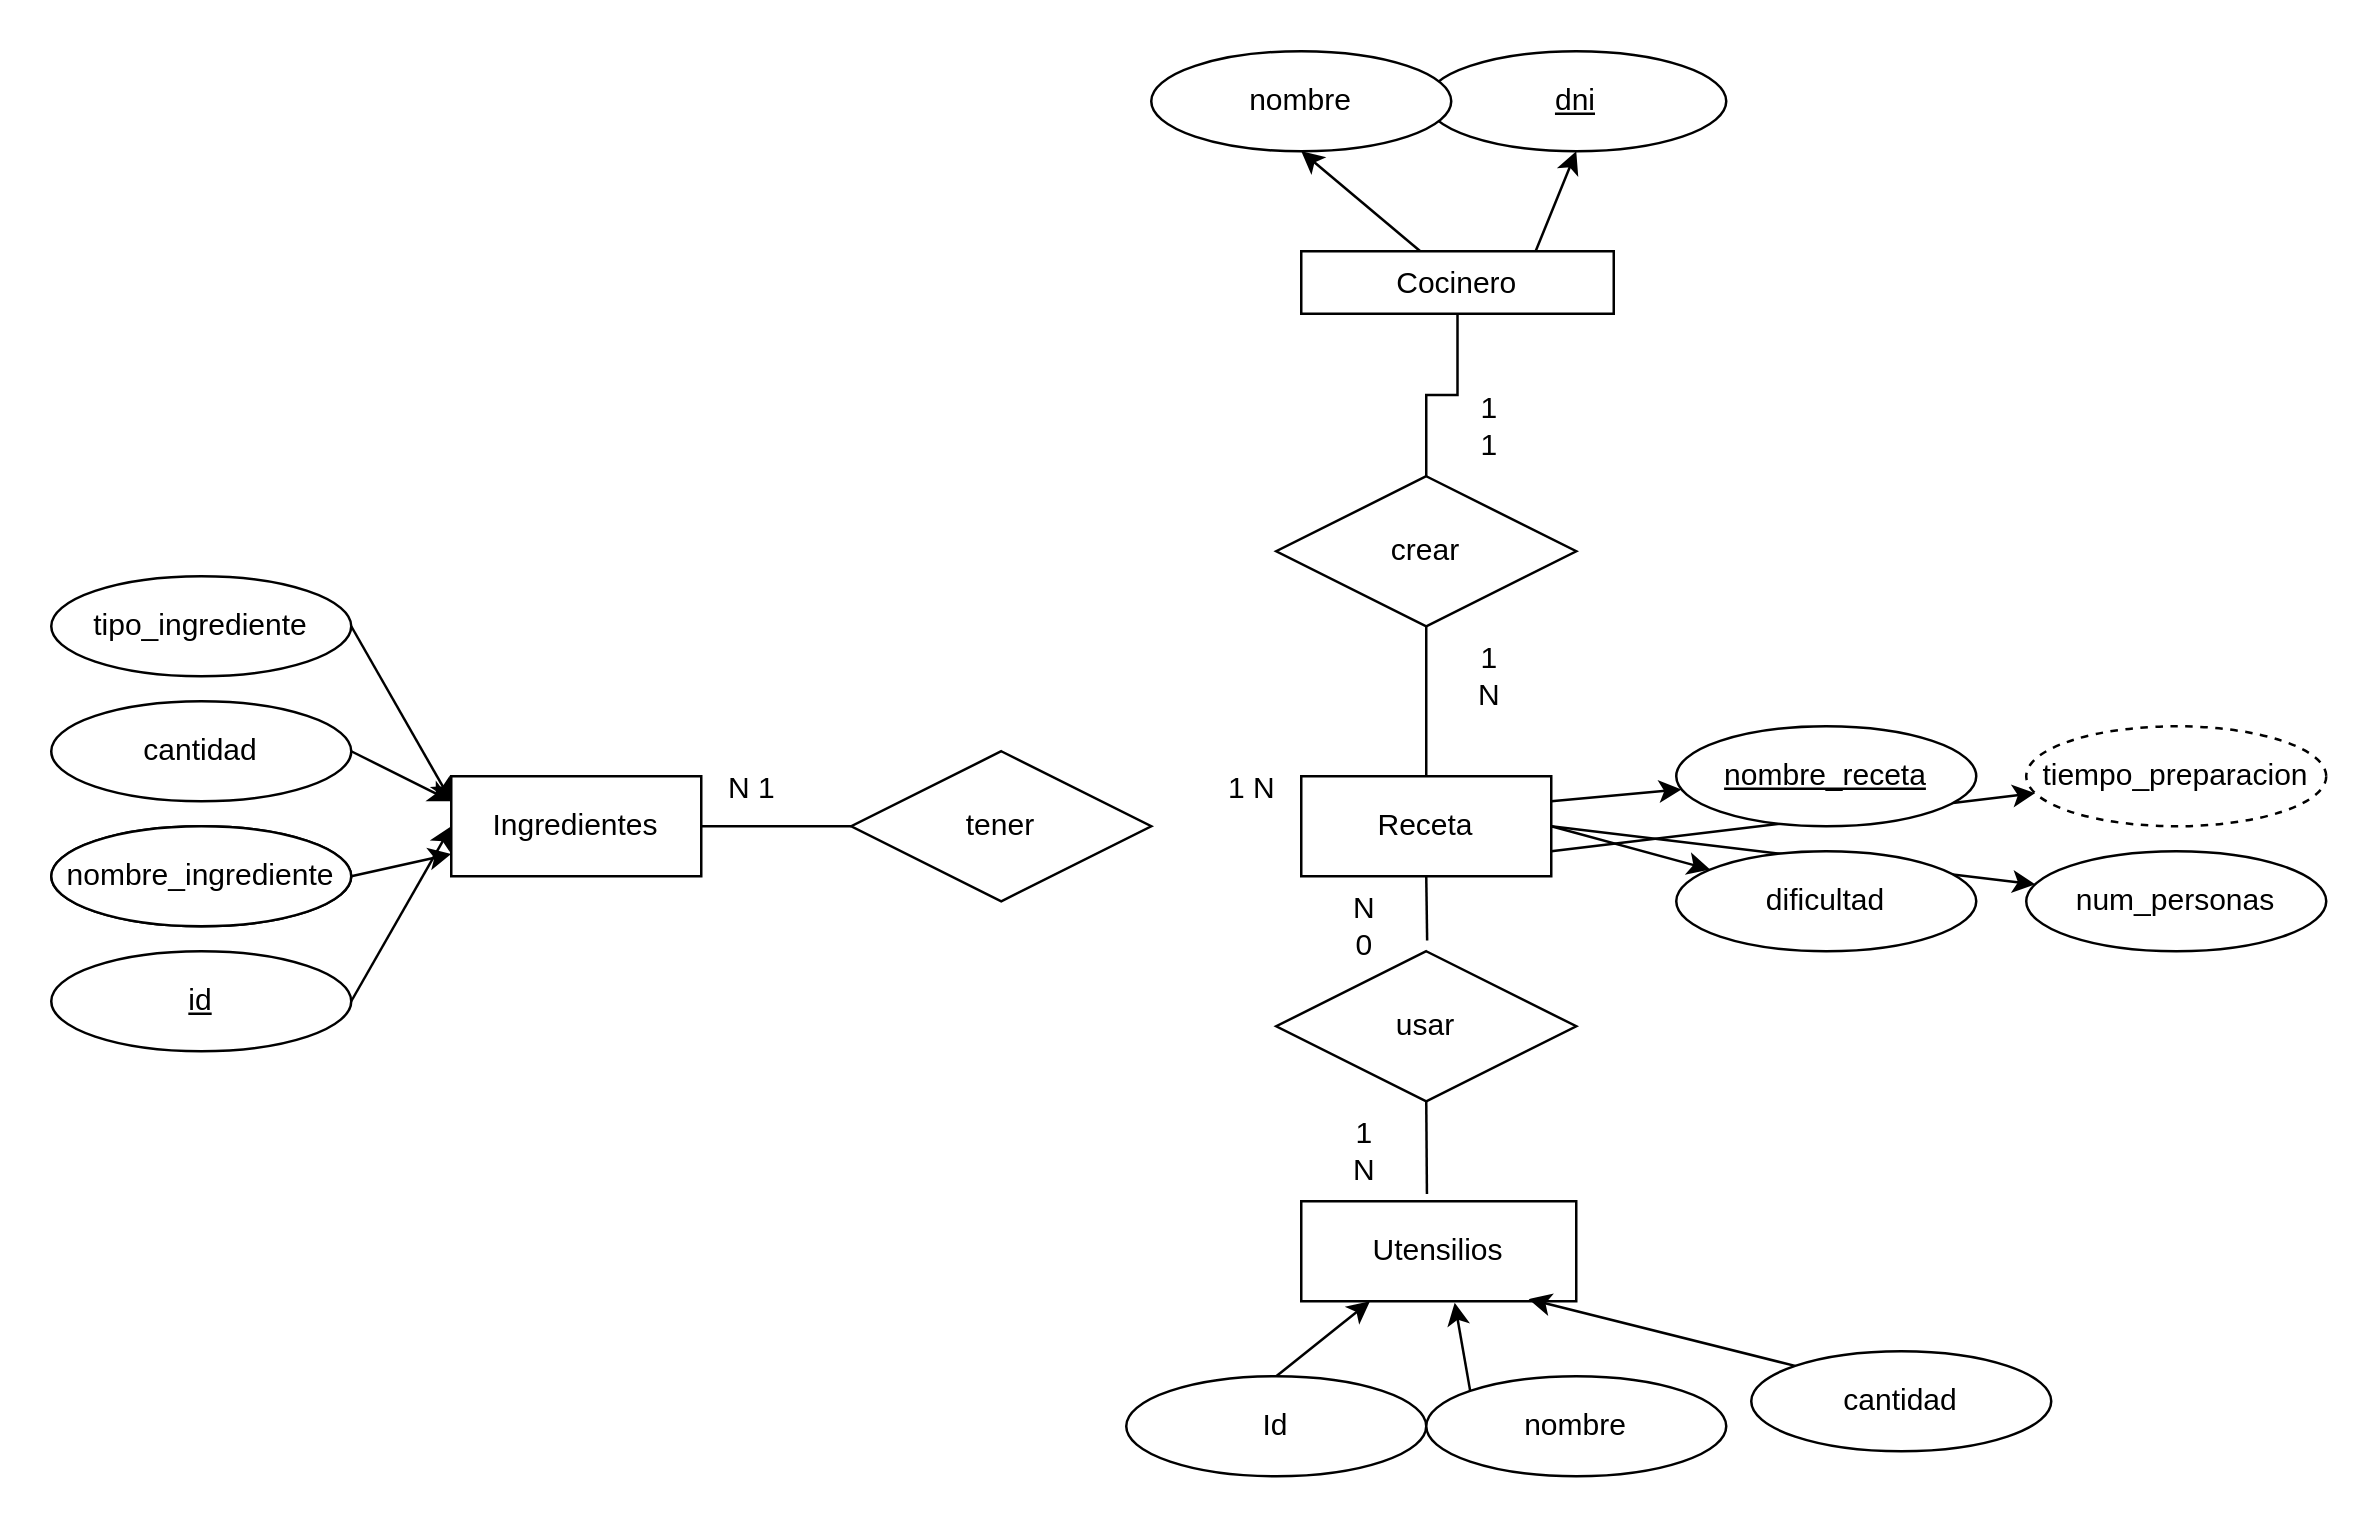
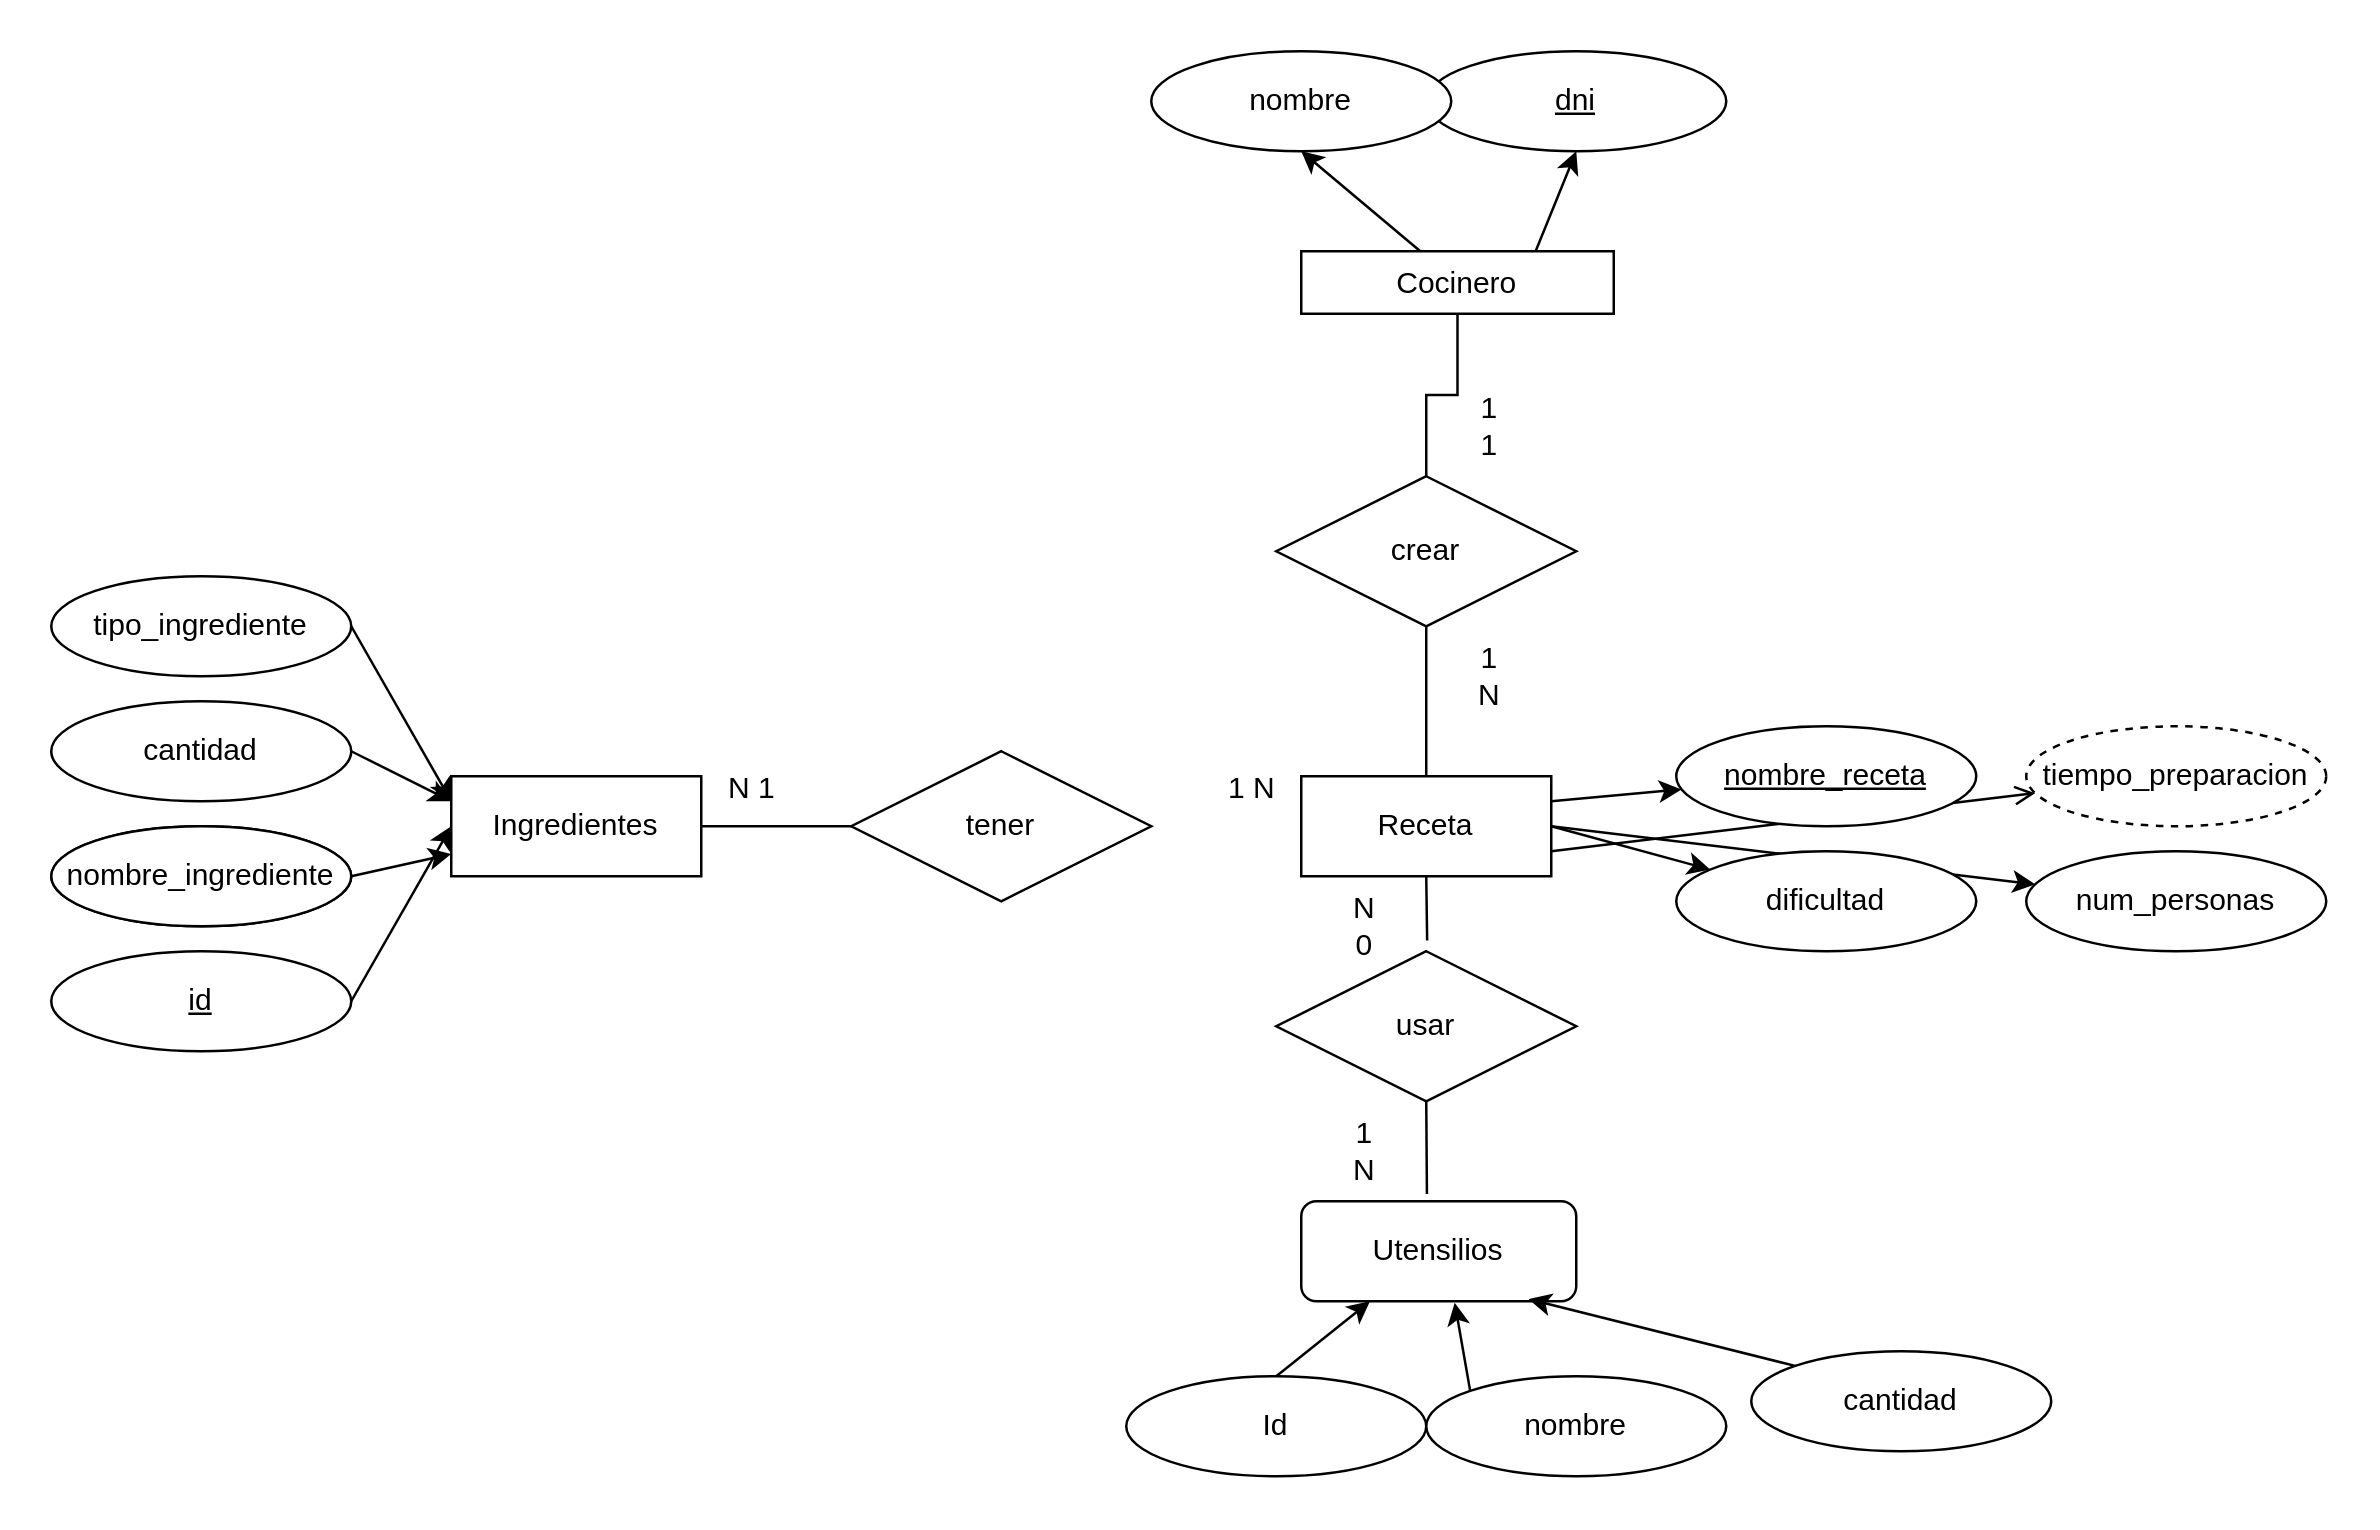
- <mxCell id="4" style="rounded=0;orthogonalLoop=1;jettySize=auto;html=1;exitX=1;exitY=0.75;exitDx=0;exitDy=0;" edge="1" parent="1" source="7" target="12"><mxGeometry relative="1" as="geometry" /></mxCell>
+ <mxCell id="4" style="rounded=0;orthogonalLoop=1;jettySize=auto;html=1;exitX=1;exitY=0.75;exitDx=0;exitDy=0;endArrow=open;" edge="1" parent="1" source="7" target="12"><mxGeometry relative="1" as="geometry" /></mxCell>
- <mxCell id="35" value="Utensilios" style="whiteSpace=wrap;html=1;" vertex="1" parent="1"><mxGeometry x="520" y="480" width="110" height="40" as="geometry" /></mxCell>
+ <mxCell id="35" value="Utensilios" style="whiteSpace=wrap;html=1;rounded=1;" vertex="1" parent="1"><mxGeometry x="520" y="480" width="110" height="40" as="geometry" /></mxCell>
